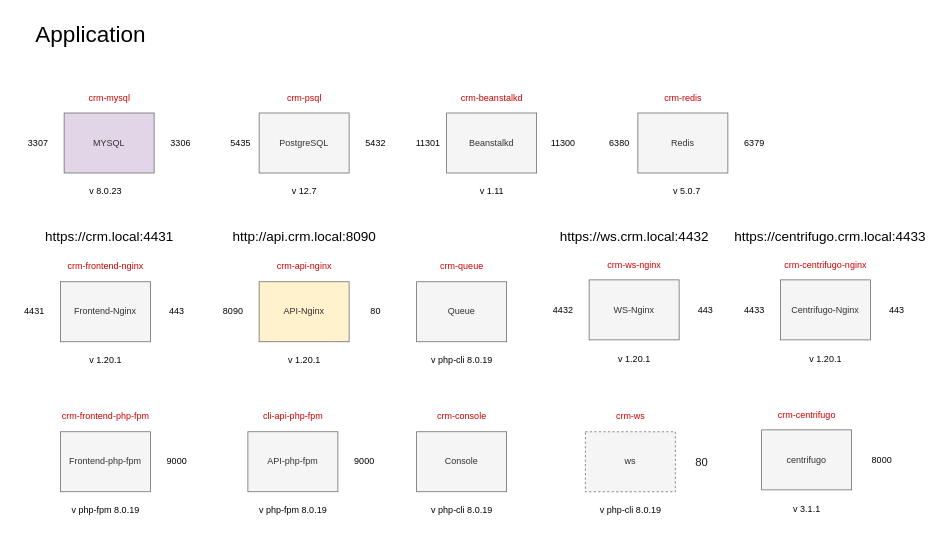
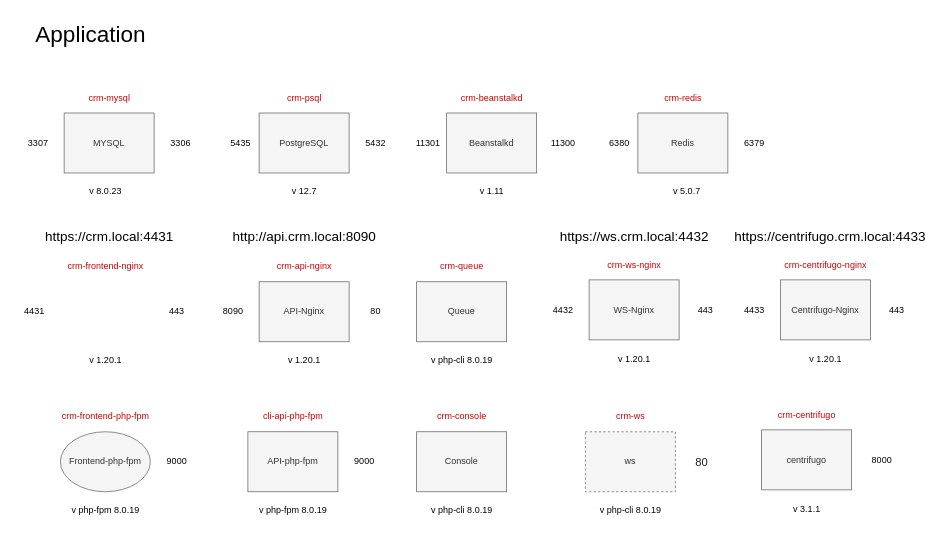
- <mxCell id="2" value="MYSQL" style="rounded=0;whiteSpace=wrap;html=1;fillColor=#e1d5e7;fontColor=#333333;strokeColor=#666666;" vertex="1" parent="1"><mxGeometry x="85" y="150" width="120" height="80" as="geometry" /></mxCell>
+ <mxCell id="2" value="MYSQL" style="rounded=0;whiteSpace=wrap;html=1;fillColor=#f5f5f5;fontColor=#333333;strokeColor=#666666;" vertex="1" parent="1"><mxGeometry x="85" y="150" width="120" height="80" as="geometry" /></mxCell>
- <mxCell id="23" value="Frontend-Nginx" style="rounded=0;whiteSpace=wrap;html=1;fillColor=#f5f5f5;fontColor=#333333;strokeColor=#666666;" vertex="1" parent="1"><mxGeometry x="80" y="375" width="120" height="80" as="geometry" /></mxCell>
- <mxCell id="28" value="API-Nginx" style="rounded=0;whiteSpace=wrap;html=1;fillColor=#fff2cc;fontColor=#333333;strokeColor=#666666;" vertex="1" parent="1"><mxGeometry x="345" y="375" width="120" height="80" as="geometry" /></mxCell>
+ <mxCell id="28" value="API-Nginx" style="rounded=0;whiteSpace=wrap;html=1;fillColor=#f5f5f5;fontColor=#333333;strokeColor=#666666;" vertex="1" parent="1"><mxGeometry x="345" y="375" width="120" height="80" as="geometry" /></mxCell>
- <mxCell id="50" value="Frontend-php-fpm" style="rounded=0;whiteSpace=wrap;html=1;fillColor=#f5f5f5;fontColor=#333333;strokeColor=#666666;" vertex="1" parent="1"><mxGeometry x="80" y="575" width="120" height="80" as="geometry" /></mxCell>
+ <mxCell id="50" value="Frontend-php-fpm" style="ellipse;whiteSpace=wrap;html=1;fillColor=#f5f5f5;fontColor=#333333;strokeColor=#666666;" vertex="1" parent="1"><mxGeometry x="80" y="575" width="120" height="80" as="geometry" /></mxCell>
